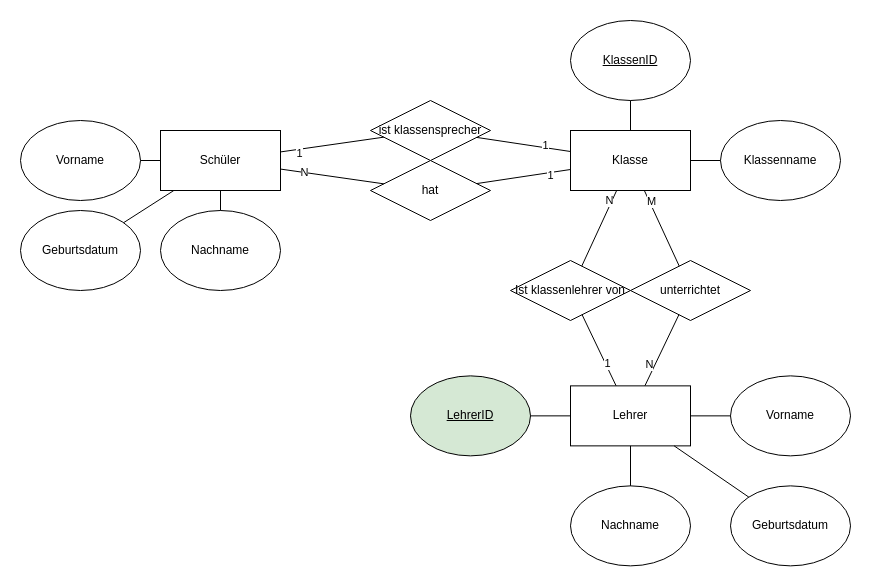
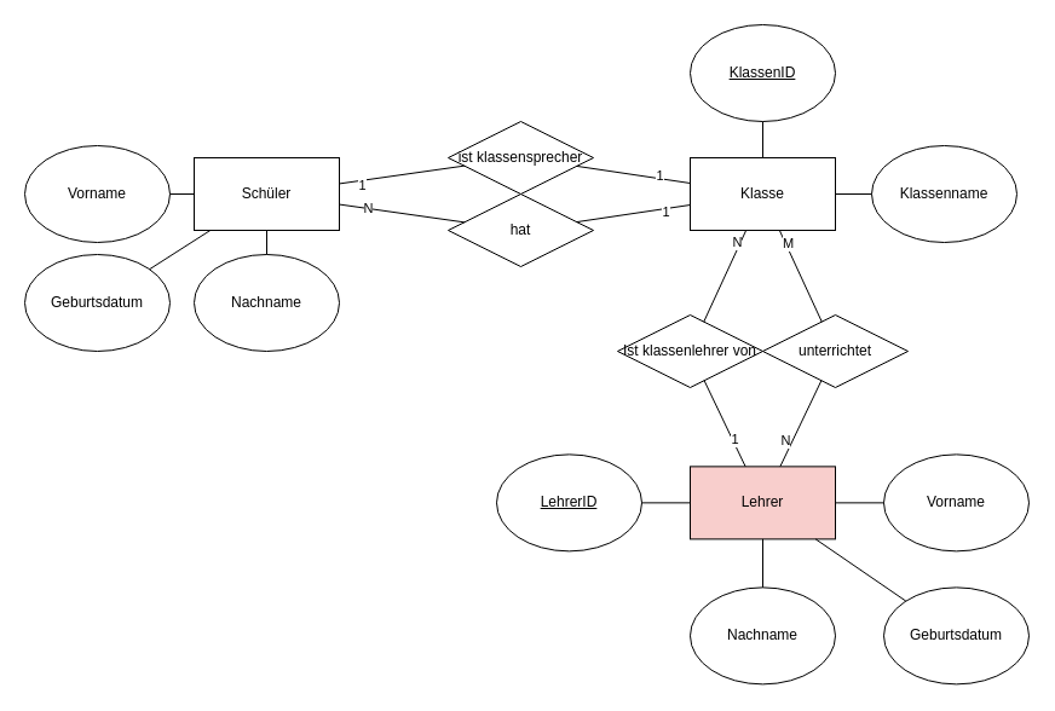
- <mxCell id="39" value="&lt;u&gt;LehrerID&lt;/u&gt;" style="ellipse;whiteSpace=wrap;html=1;fillColor=#d5e8d4;" vertex="1" parent="1"><mxGeometry x="410" y="375.37" width="120" height="80" as="geometry" /></mxCell>
+ <mxCell id="39" value="&lt;u&gt;LehrerID&lt;/u&gt;" style="ellipse;whiteSpace=wrap;html=1;" vertex="1" parent="1"><mxGeometry x="410" y="375.37" width="120" height="80" as="geometry" /></mxCell>
- <mxCell id="24" value="Lehrer" style="rounded=0;whiteSpace=wrap;html=1;" vertex="1" parent="1"><mxGeometry x="570" y="385.37" width="120" height="60" as="geometry" /></mxCell>
+ <mxCell id="24" value="Lehrer" style="rounded=0;whiteSpace=wrap;html=1;fillColor=#f8cecc;" vertex="1" parent="1"><mxGeometry x="570" y="385.37" width="120" height="60" as="geometry" /></mxCell>
